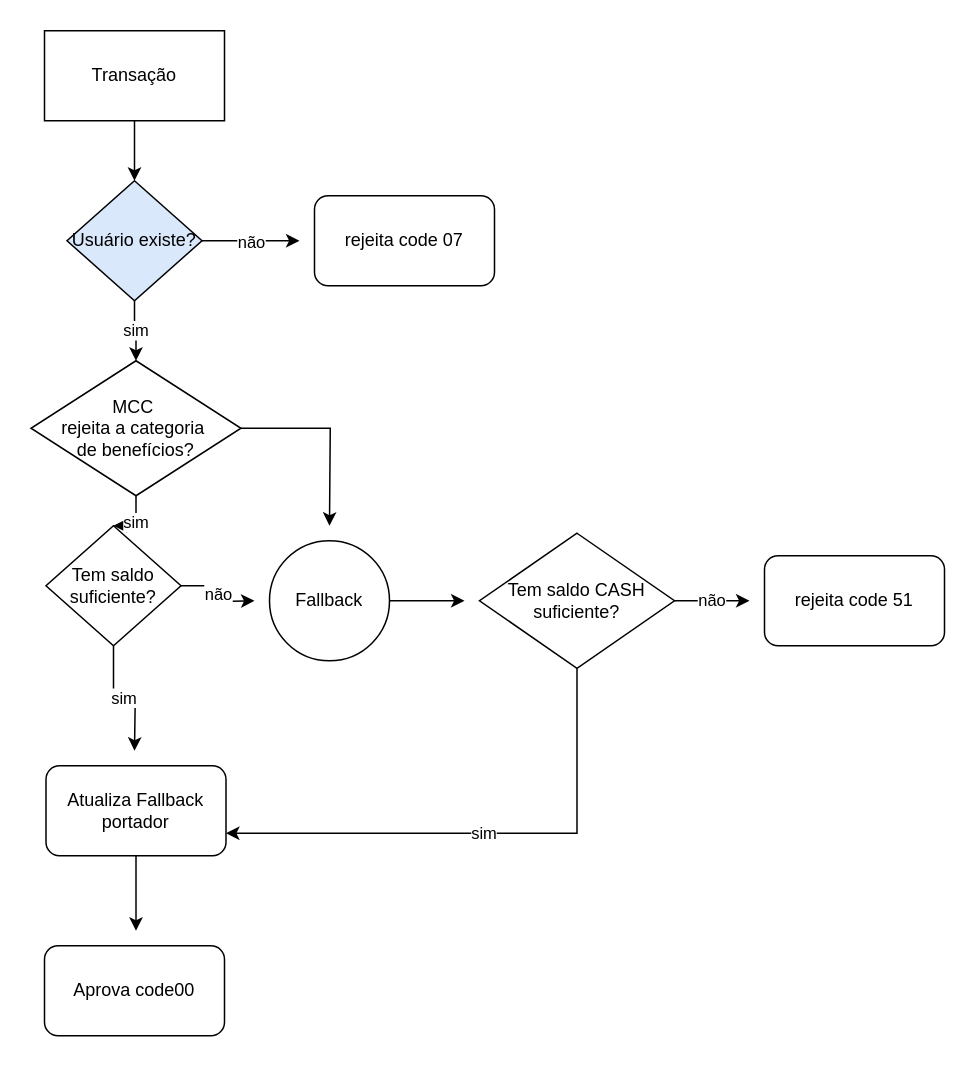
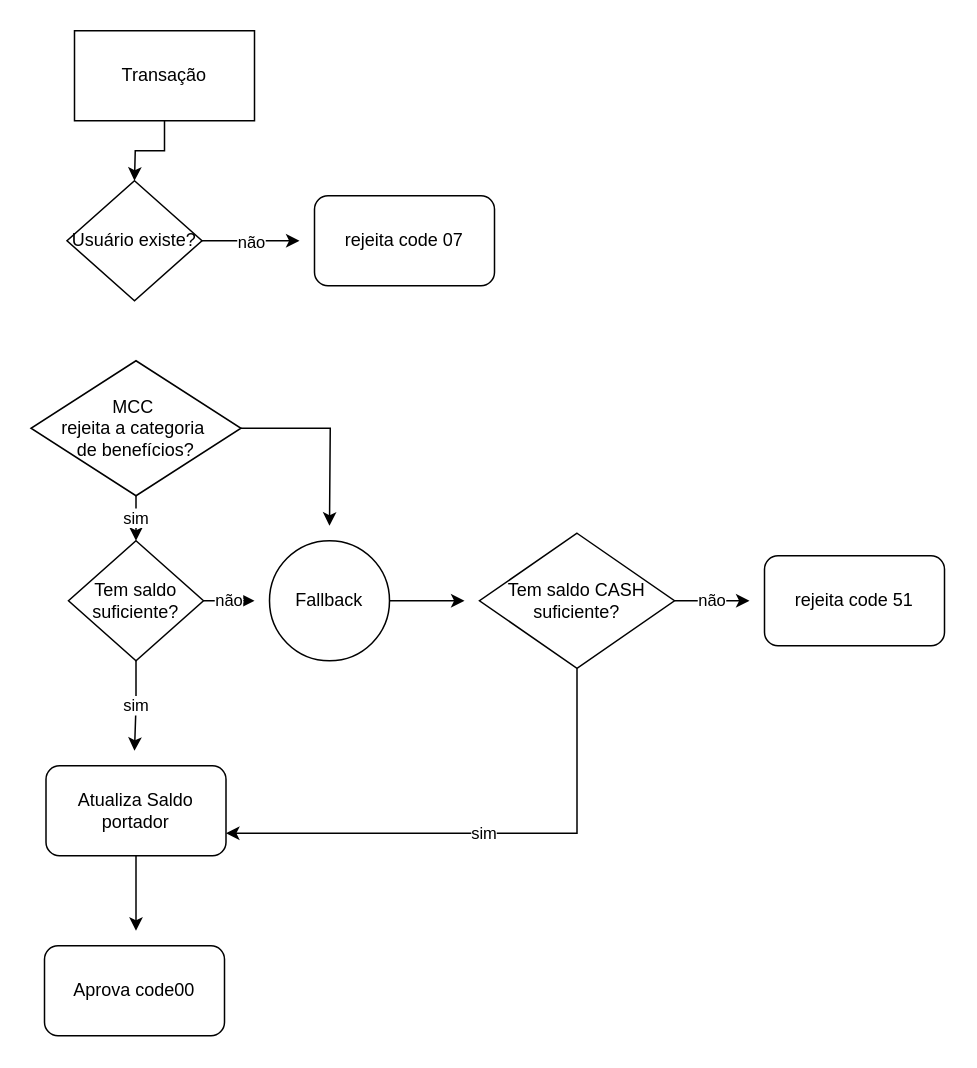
- <mxCell id="3" value="Transação" style="rounded=0;whiteSpace=wrap;html=1;" vertex="1" parent="1"><mxGeometry x="29" y="20" width="120" height="60" as="geometry" /></mxCell>
+ <mxCell id="3" value="Transação" style="rounded=0;whiteSpace=wrap;html=1;" vertex="1" parent="1"><mxGeometry x="49" y="20" width="120" height="60" as="geometry" /></mxCell>
- <mxCell id="6" value="Usuário existe?" style="rhombus;whiteSpace=wrap;html=1;fillColor=#dae8fc;" vertex="1" parent="1"><mxGeometry x="44" y="120" width="90" height="80" as="geometry" /></mxCell>
+ <mxCell id="6" value="Usuário existe?" style="rhombus;whiteSpace=wrap;html=1;" vertex="1" parent="1"><mxGeometry x="44" y="120" width="90" height="80" as="geometry" /></mxCell>
- <mxCell id="5" value="sim" style="edgeStyle=orthogonalEdgeStyle;rounded=0;orthogonalLoop=1;jettySize=auto;html=1;entryX=0.5;entryY=0;entryDx=0;entryDy=0;" edge="1" parent="1" source="6" target="22"><mxGeometry relative="1" as="geometry" /></mxCell>
- <mxCell id="9" value="Tem saldo suficiente?" style="rhombus;whiteSpace=wrap;html=1;" vertex="1" parent="1"><mxGeometry x="30" y="350" width="90" height="80" as="geometry" /></mxCell>
+ <mxCell id="9" value="Tem saldo suficiente?" style="rhombus;whiteSpace=wrap;html=1;" vertex="1" parent="1"><mxGeometry x="45" y="360" width="90" height="80" as="geometry" /></mxCell>
- <mxCell id="18" value="Atualiza Fallback portador" style="rounded=1;whiteSpace=wrap;html=1;" vertex="1" parent="1"><mxGeometry x="30" y="510" width="120" height="60" as="geometry" /></mxCell>
+ <mxCell id="18" value="Atualiza Saldo portador" style="rounded=1;whiteSpace=wrap;html=1;" vertex="1" parent="1"><mxGeometry x="30" y="510" width="120" height="60" as="geometry" /></mxCell>
